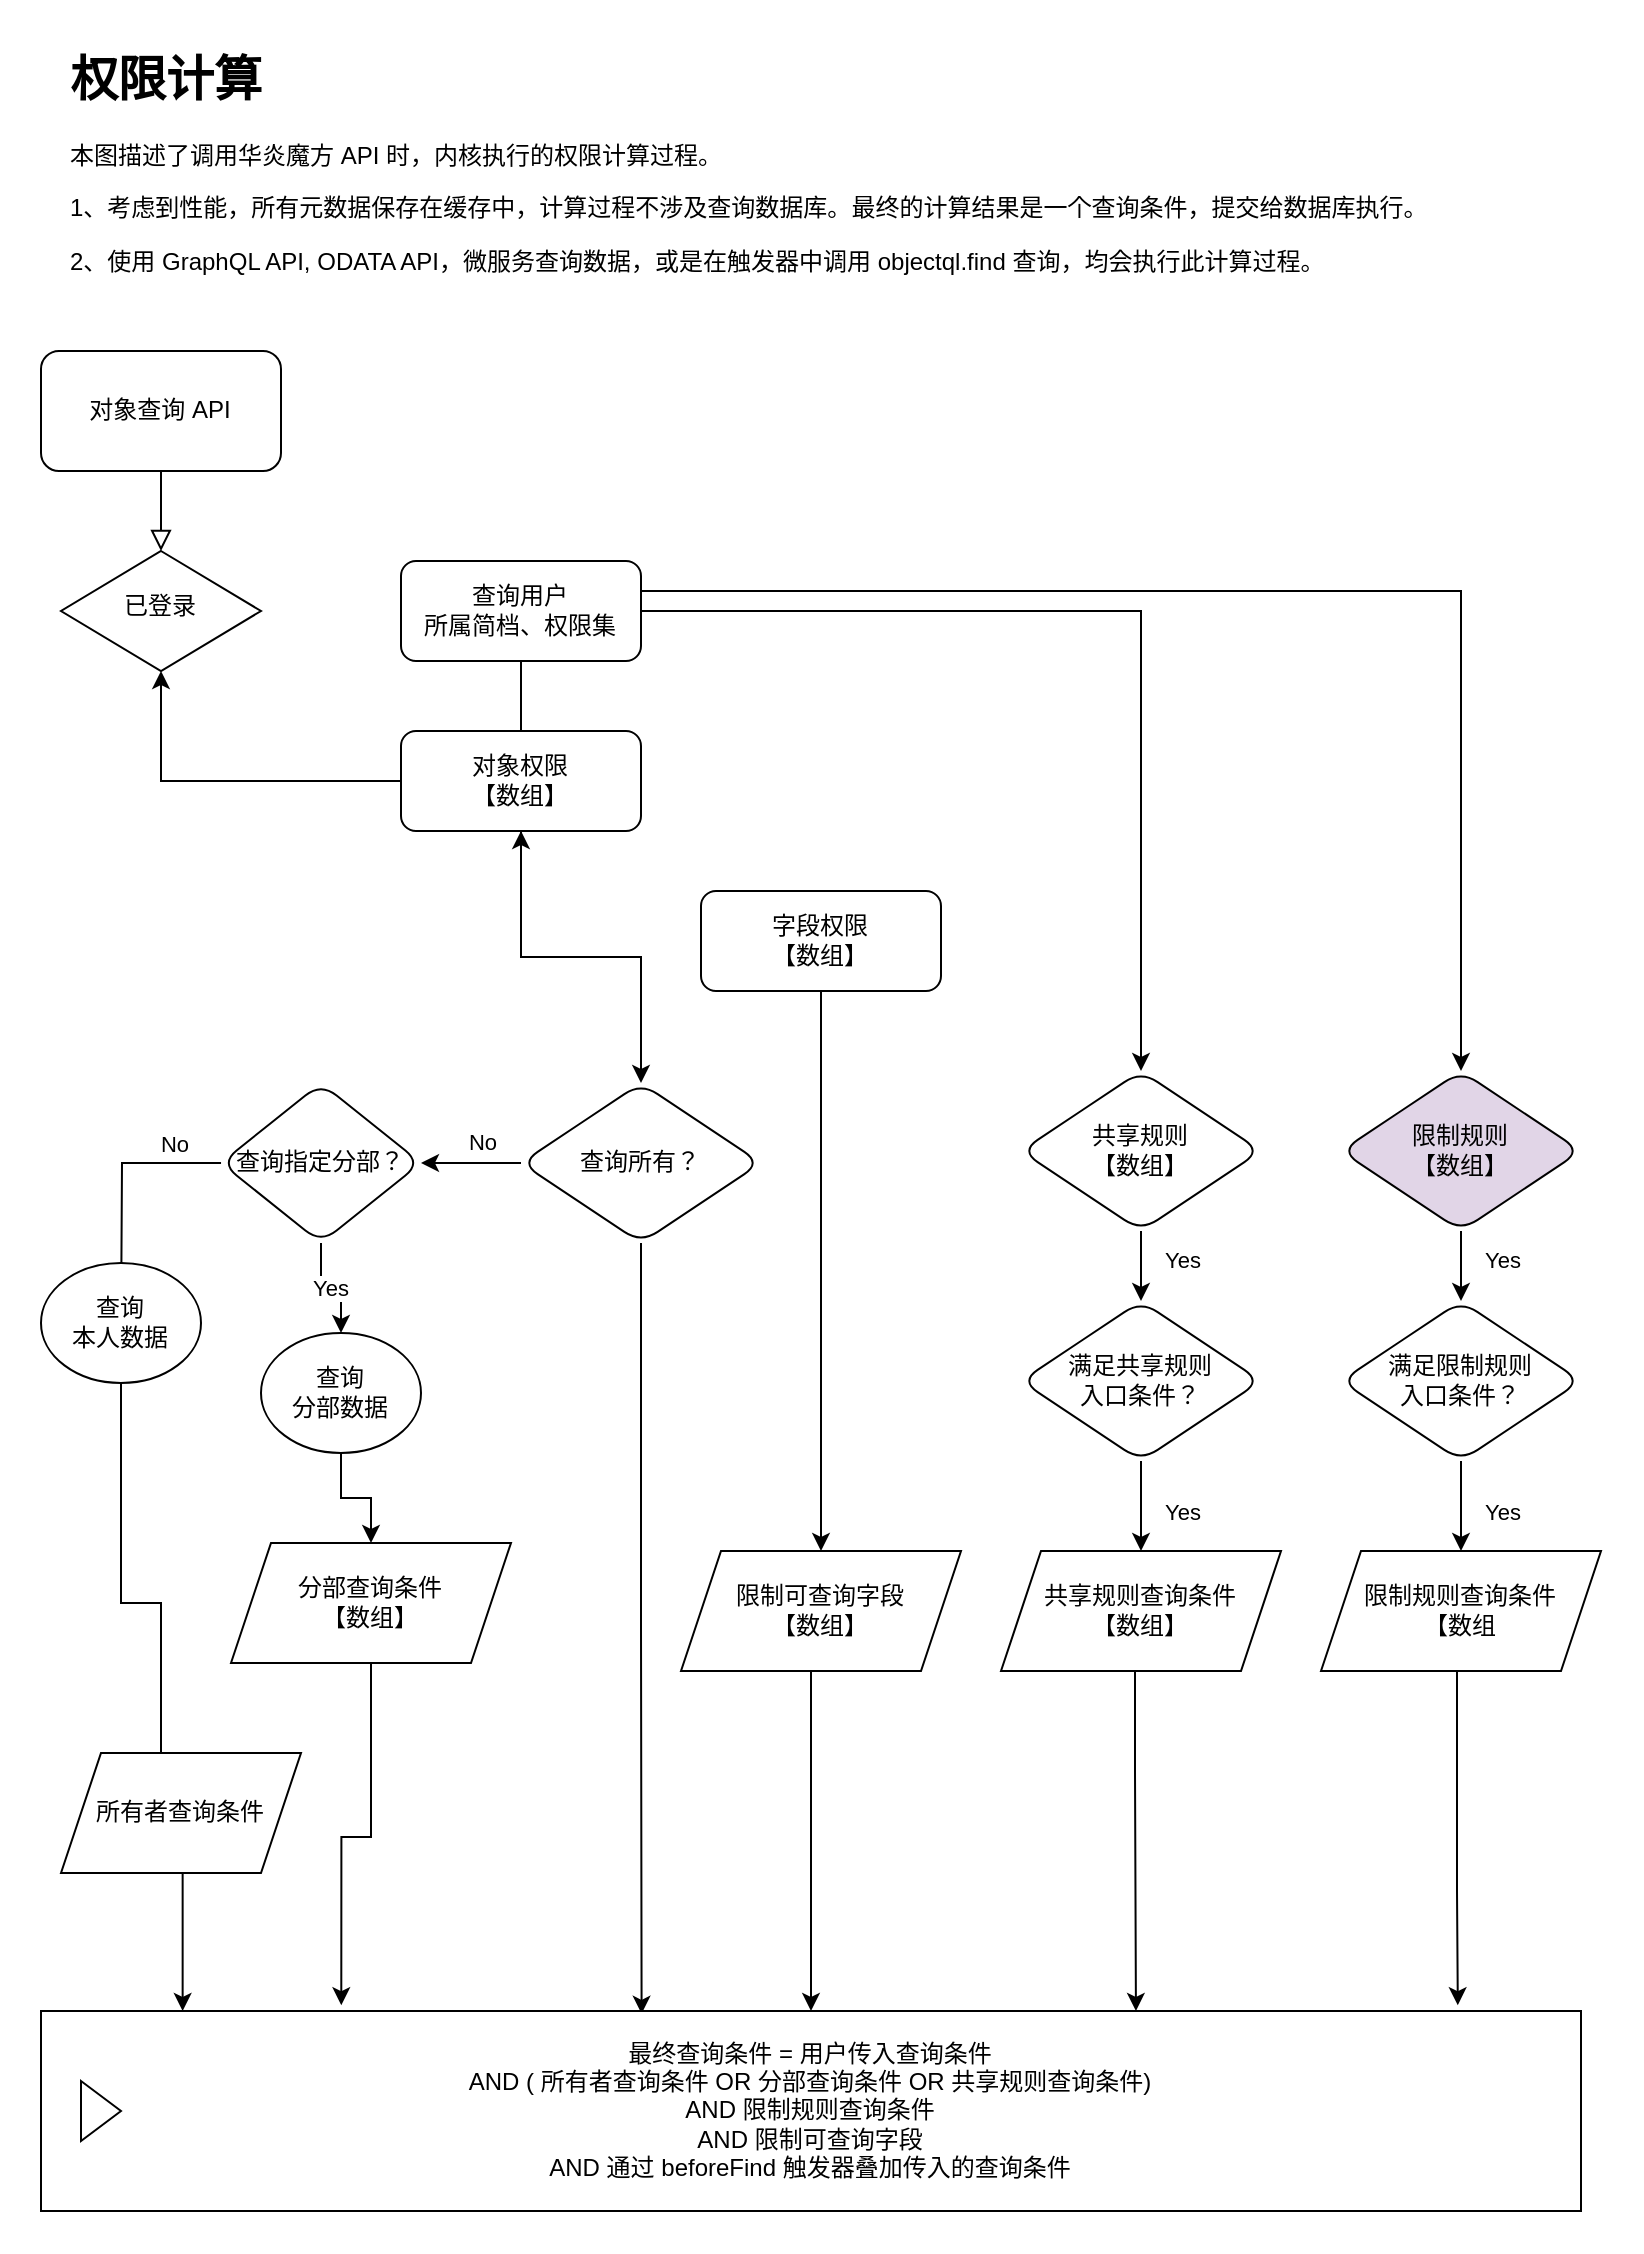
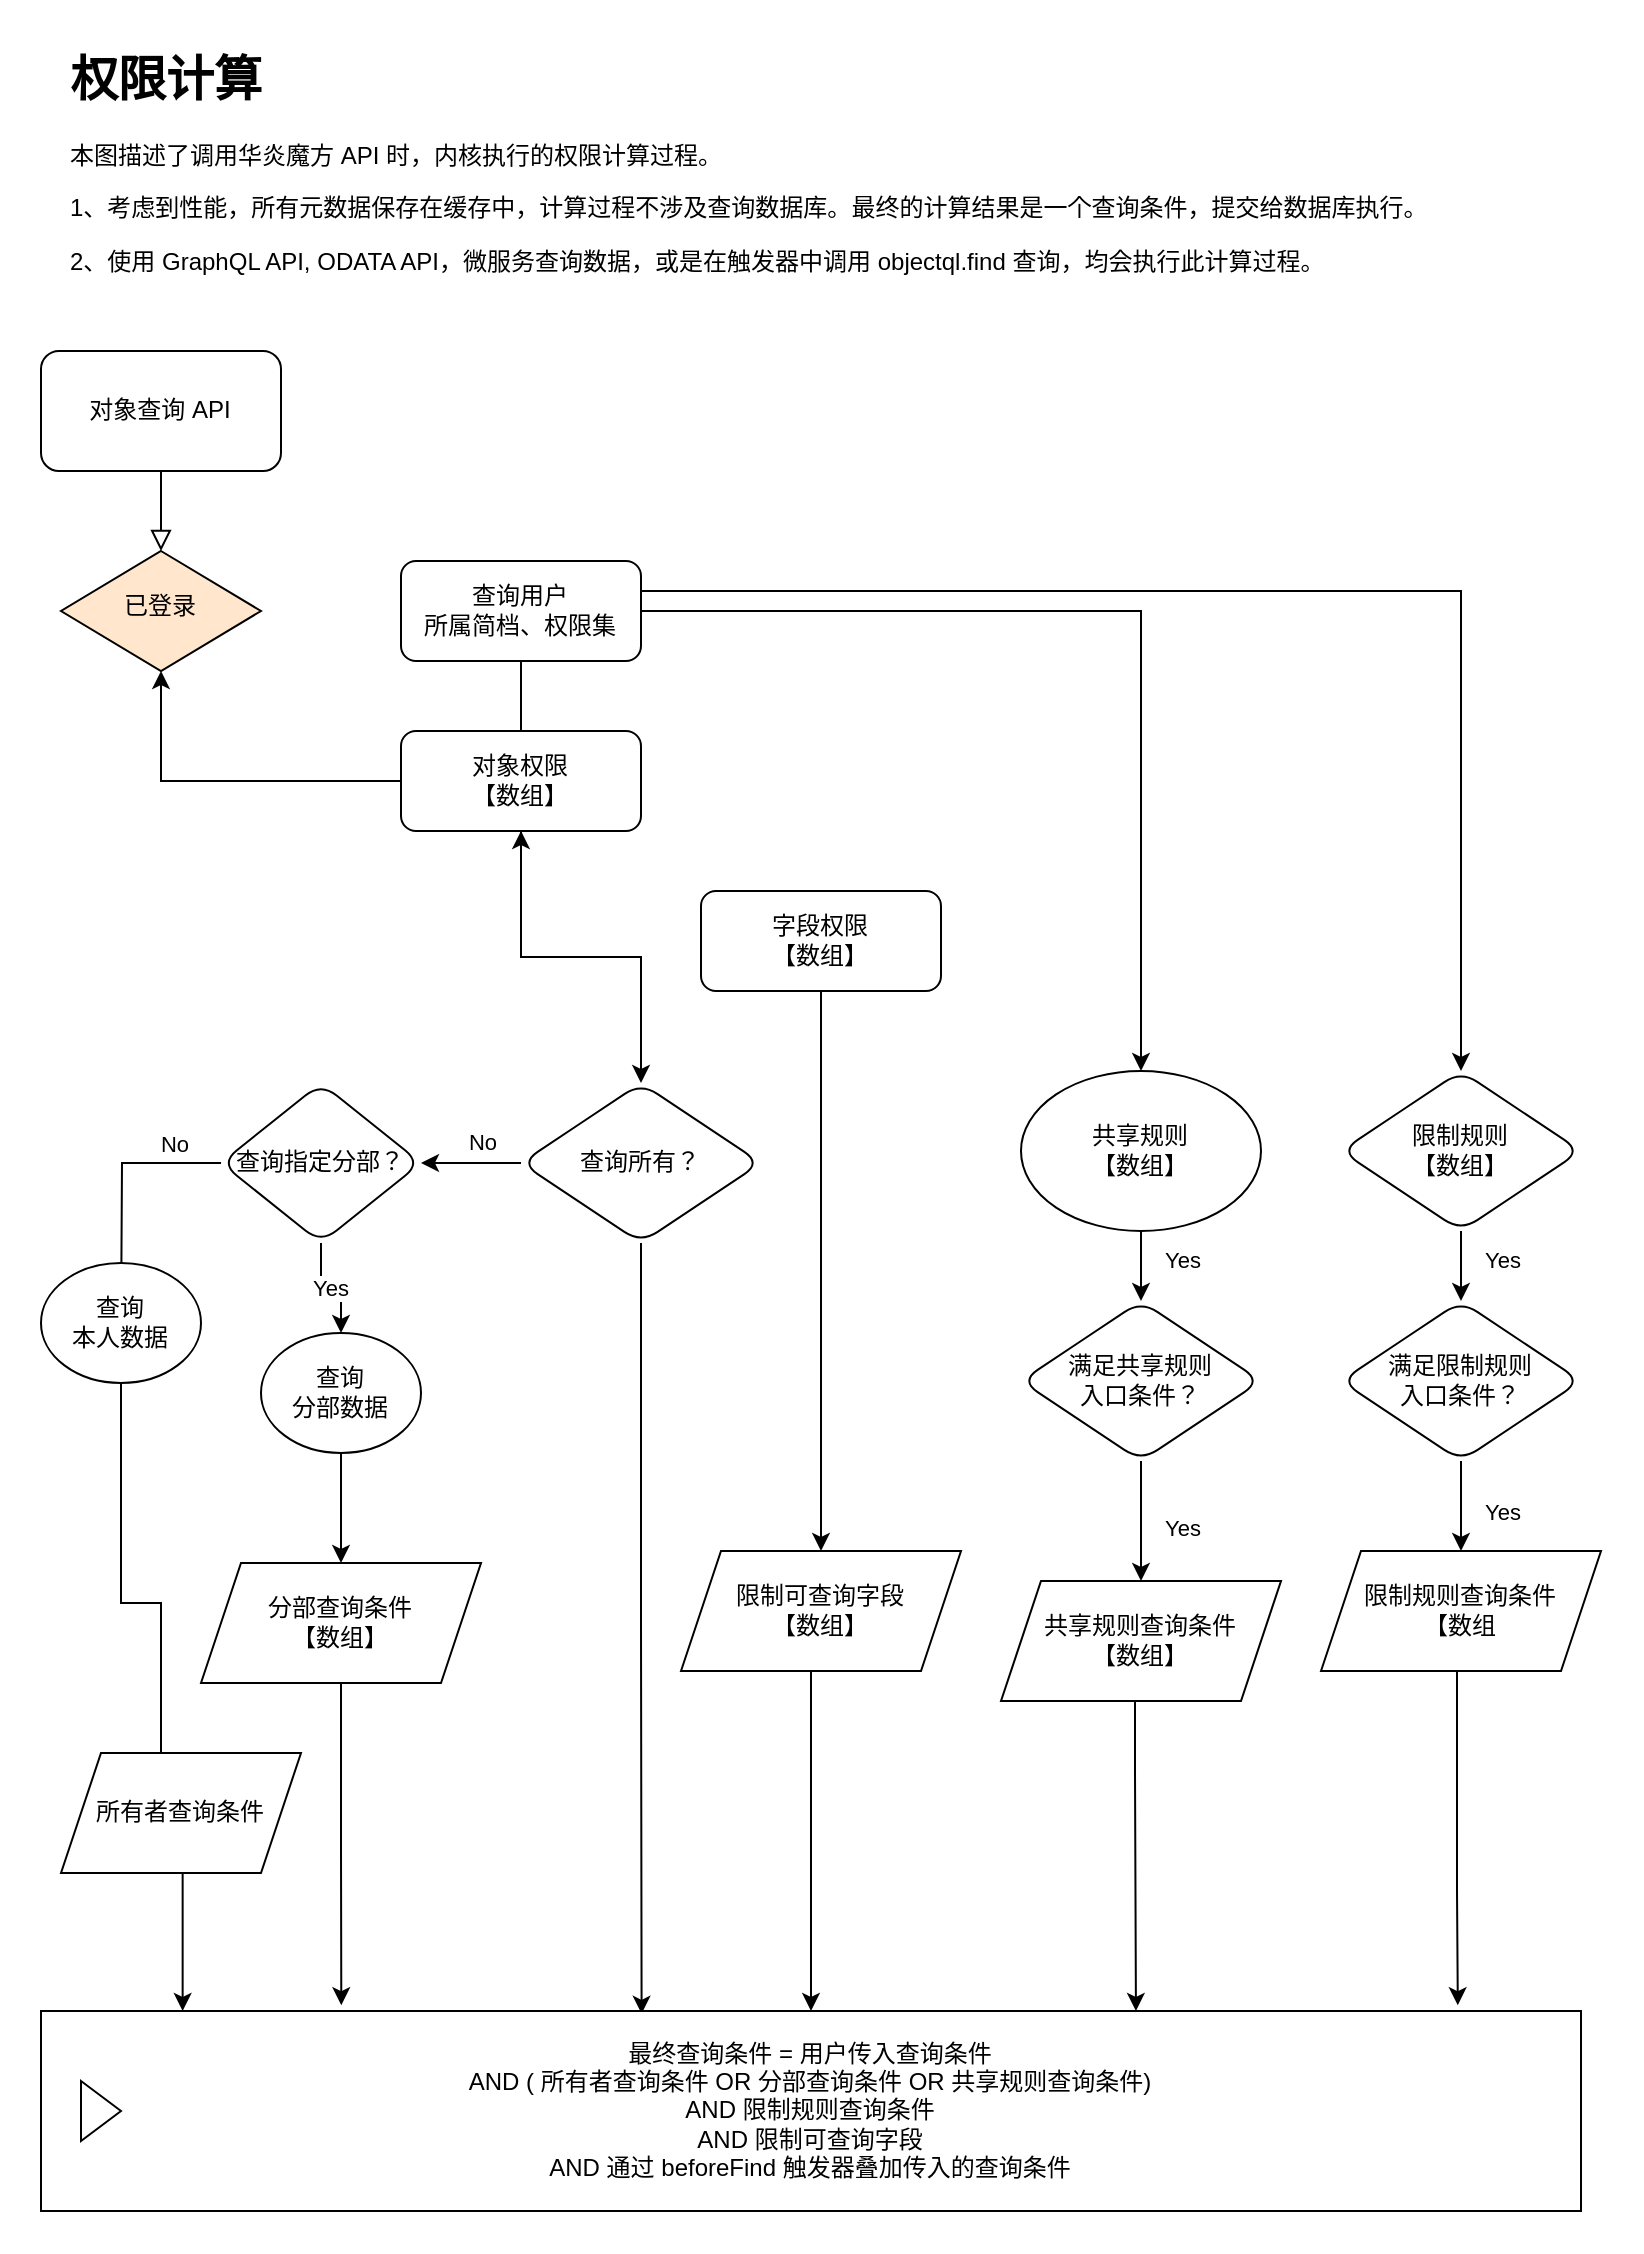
- <mxCell id="4" value="已登录" style="rhombus;whiteSpace=wrap;html=1;shadow=0;fontFamily=Helvetica;fontSize=12;align=center;strokeWidth=1;spacing=6;spacingTop=-4;" parent="1" vertex="1"><mxGeometry x="30" y="275" width="100" height="60" as="geometry" /></mxCell>
+ <mxCell id="4" value="已登录" style="rhombus;whiteSpace=wrap;html=1;shadow=0;fontFamily=Helvetica;fontSize=12;align=center;strokeWidth=1;spacing=6;spacingTop=-4;fillColor=#ffe6cc;" parent="1" vertex="1"><mxGeometry x="30" y="275" width="100" height="60" as="geometry" /></mxCell>
- <mxCell id="20" value="共享规则&lt;br&gt;【数组】" style="rhombus;whiteSpace=wrap;html=1;rounded=1;glass=0;strokeWidth=1;shadow=0;" parent="1" vertex="1"><mxGeometry x="510" y="535" width="120" height="80" as="geometry" /></mxCell>
+ <mxCell id="20" value="共享规则&lt;br&gt;【数组】" style="ellipse;whiteSpace=wrap;html=1;glass=0;strokeWidth=1;shadow=0;" parent="1" vertex="1"><mxGeometry x="510" y="535" width="120" height="80" as="geometry" /></mxCell>
- <mxCell id="26" value="限制规则&lt;br&gt;【数组】" style="rhombus;whiteSpace=wrap;html=1;rounded=1;glass=0;strokeWidth=1;shadow=0;fillColor=#e1d5e7;" parent="1" vertex="1"><mxGeometry x="670" y="535" width="120" height="80" as="geometry" /></mxCell>
+ <mxCell id="26" value="限制规则&lt;br&gt;【数组】" style="rhombus;whiteSpace=wrap;html=1;rounded=1;glass=0;strokeWidth=1;shadow=0;" parent="1" vertex="1"><mxGeometry x="670" y="535" width="120" height="80" as="geometry" /></mxCell>
- <mxCell id="38" value="&lt;span&gt;分部查询条件&lt;br&gt;&lt;/span&gt;【数组】&lt;span&gt;&lt;br&gt;&lt;/span&gt;" style="shape=parallelogram;perimeter=parallelogramPerimeter;whiteSpace=wrap;html=1;fixedSize=1;" parent="1" vertex="1"><mxGeometry x="115" y="770.98" width="140" height="60" as="geometry" /></mxCell>
+ <mxCell id="38" value="&lt;span&gt;分部查询条件&lt;br&gt;&lt;/span&gt;【数组】&lt;span&gt;&lt;br&gt;&lt;/span&gt;" style="shape=parallelogram;perimeter=parallelogramPerimeter;whiteSpace=wrap;html=1;fixedSize=1;" parent="1" vertex="1"><mxGeometry x="100" y="780.98" width="140" height="60" as="geometry" /></mxCell>
- <mxCell id="40" value="&lt;span&gt;共享规则查询条件&lt;/span&gt;&lt;br&gt;【数组】" style="shape=parallelogram;perimeter=parallelogramPerimeter;whiteSpace=wrap;html=1;fixedSize=1;" parent="1" vertex="1"><mxGeometry x="500" y="775" width="140" height="60" as="geometry" /></mxCell>
+ <mxCell id="40" value="&lt;span&gt;共享规则查询条件&lt;/span&gt;&lt;br&gt;【数组】" style="shape=parallelogram;perimeter=parallelogramPerimeter;whiteSpace=wrap;html=1;fixedSize=1;" parent="1" vertex="1"><mxGeometry x="500" y="790" width="140" height="60" as="geometry" /></mxCell>
